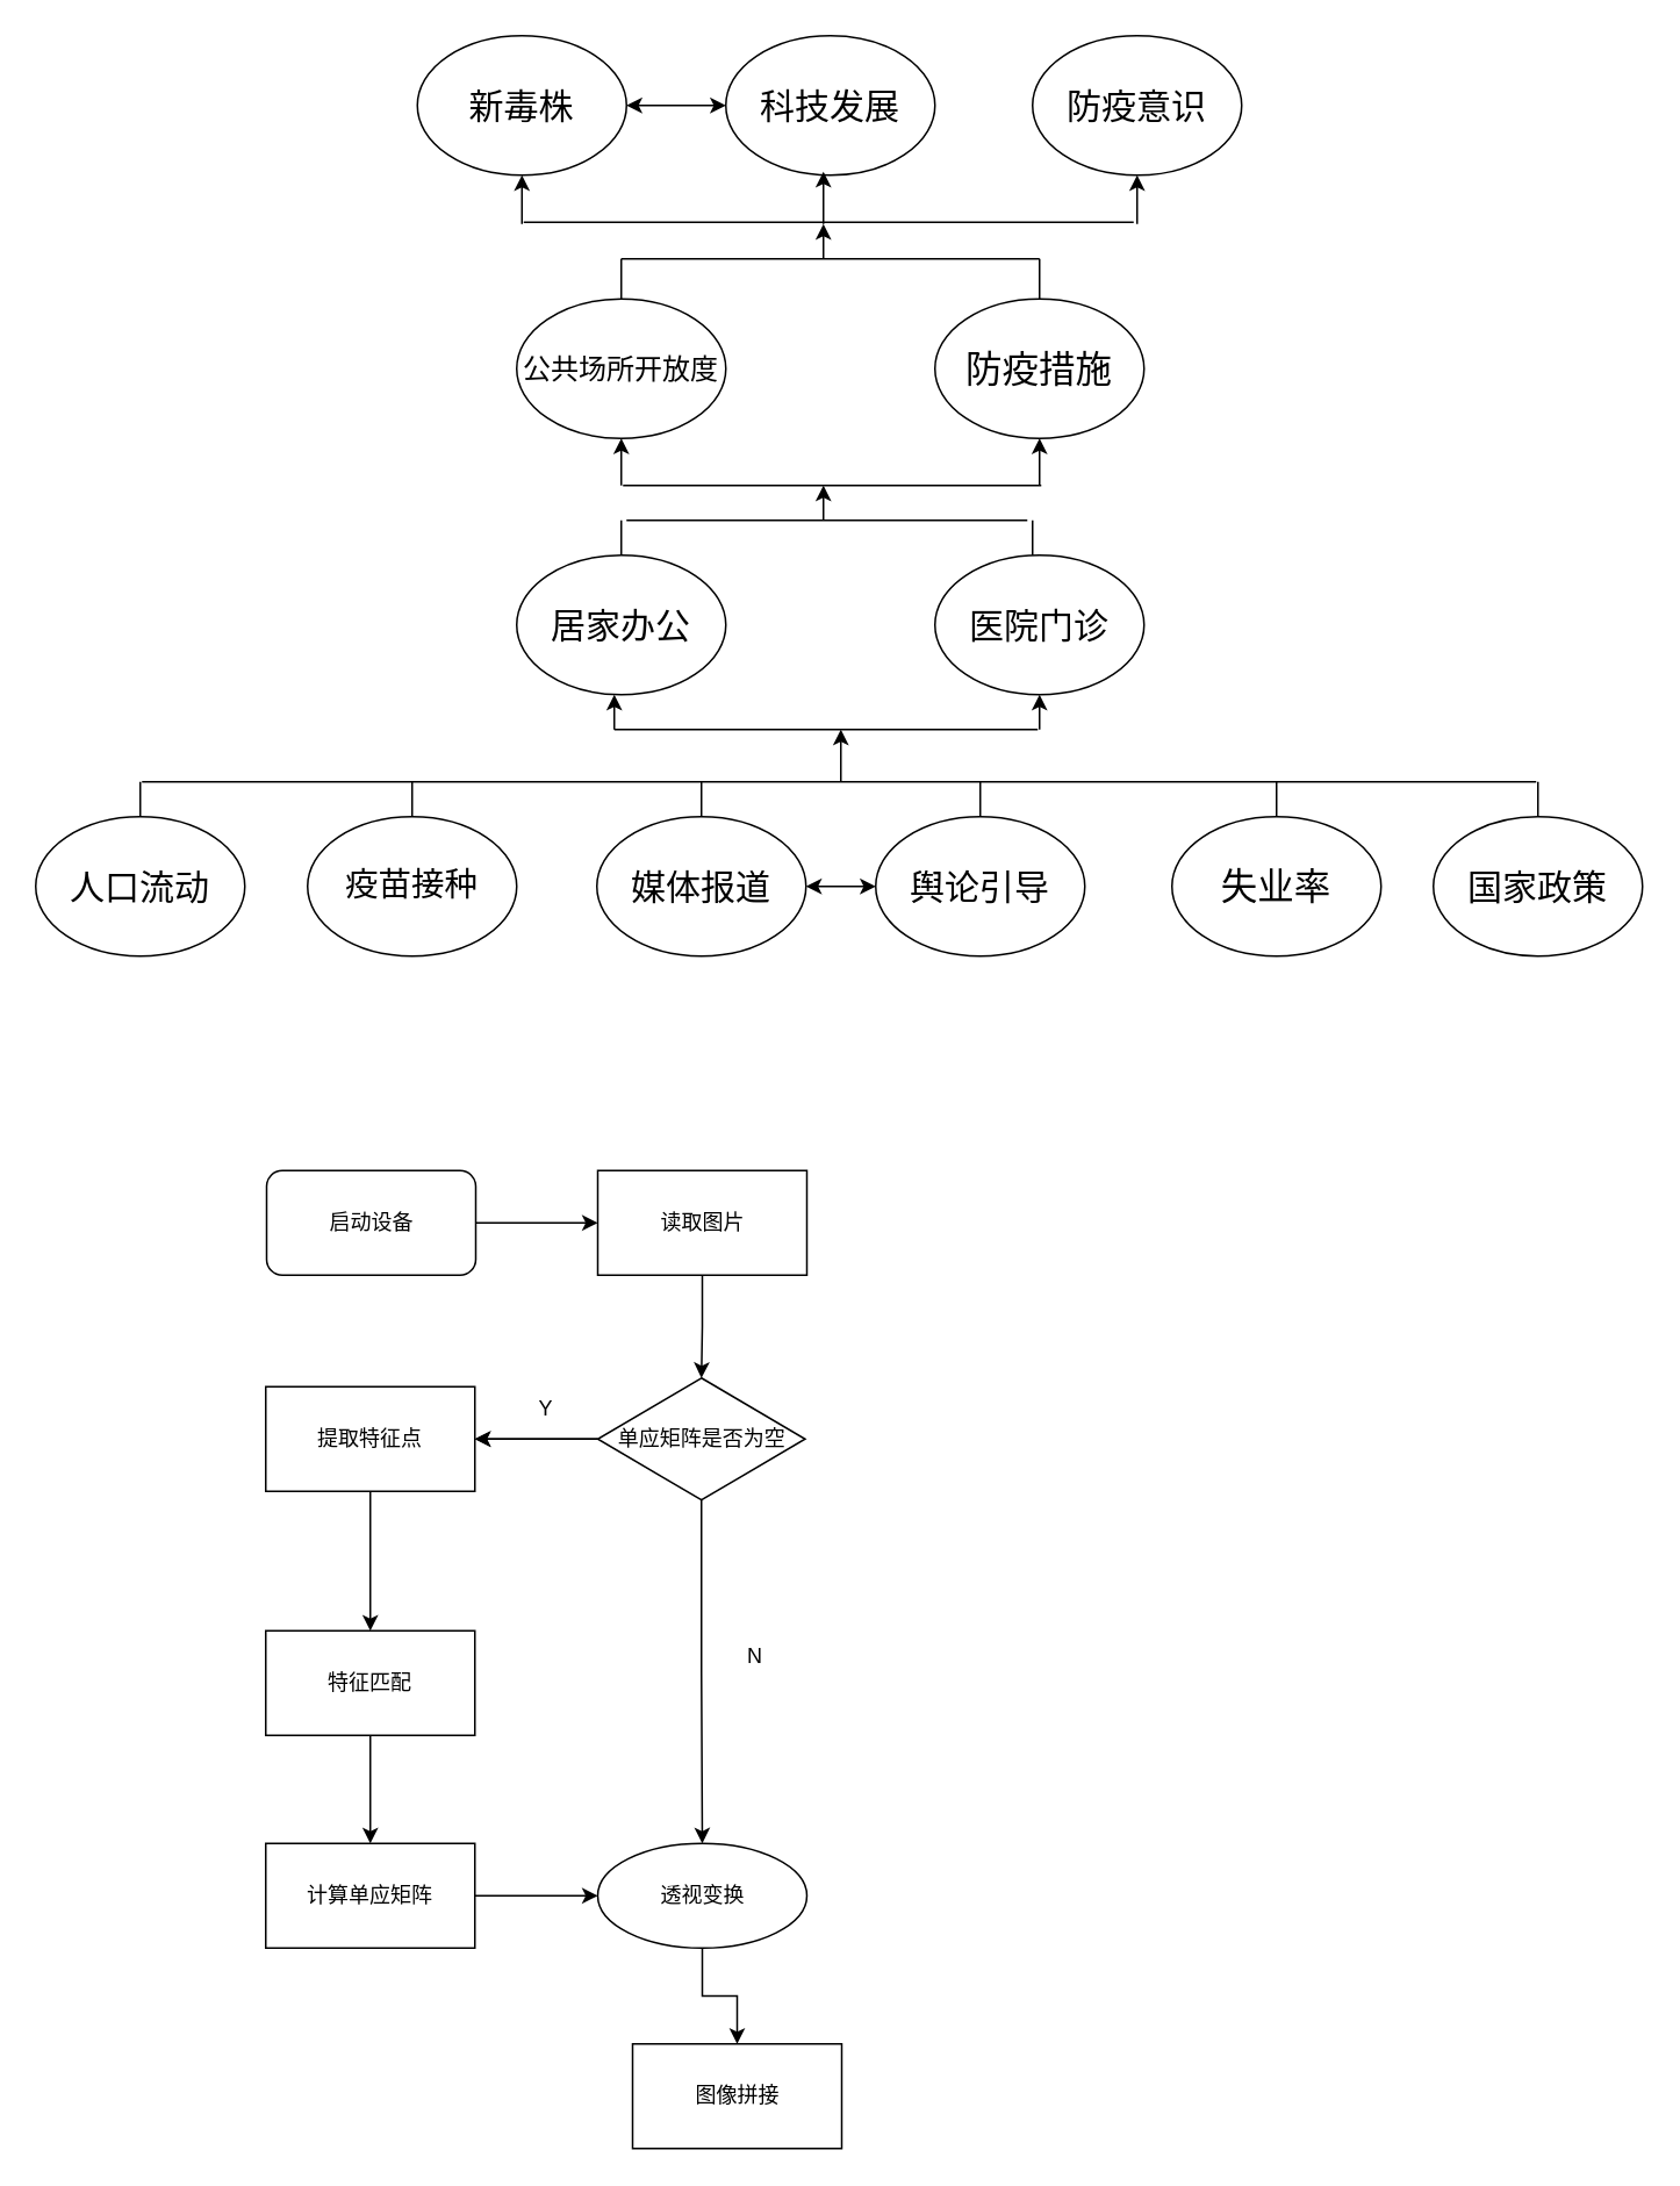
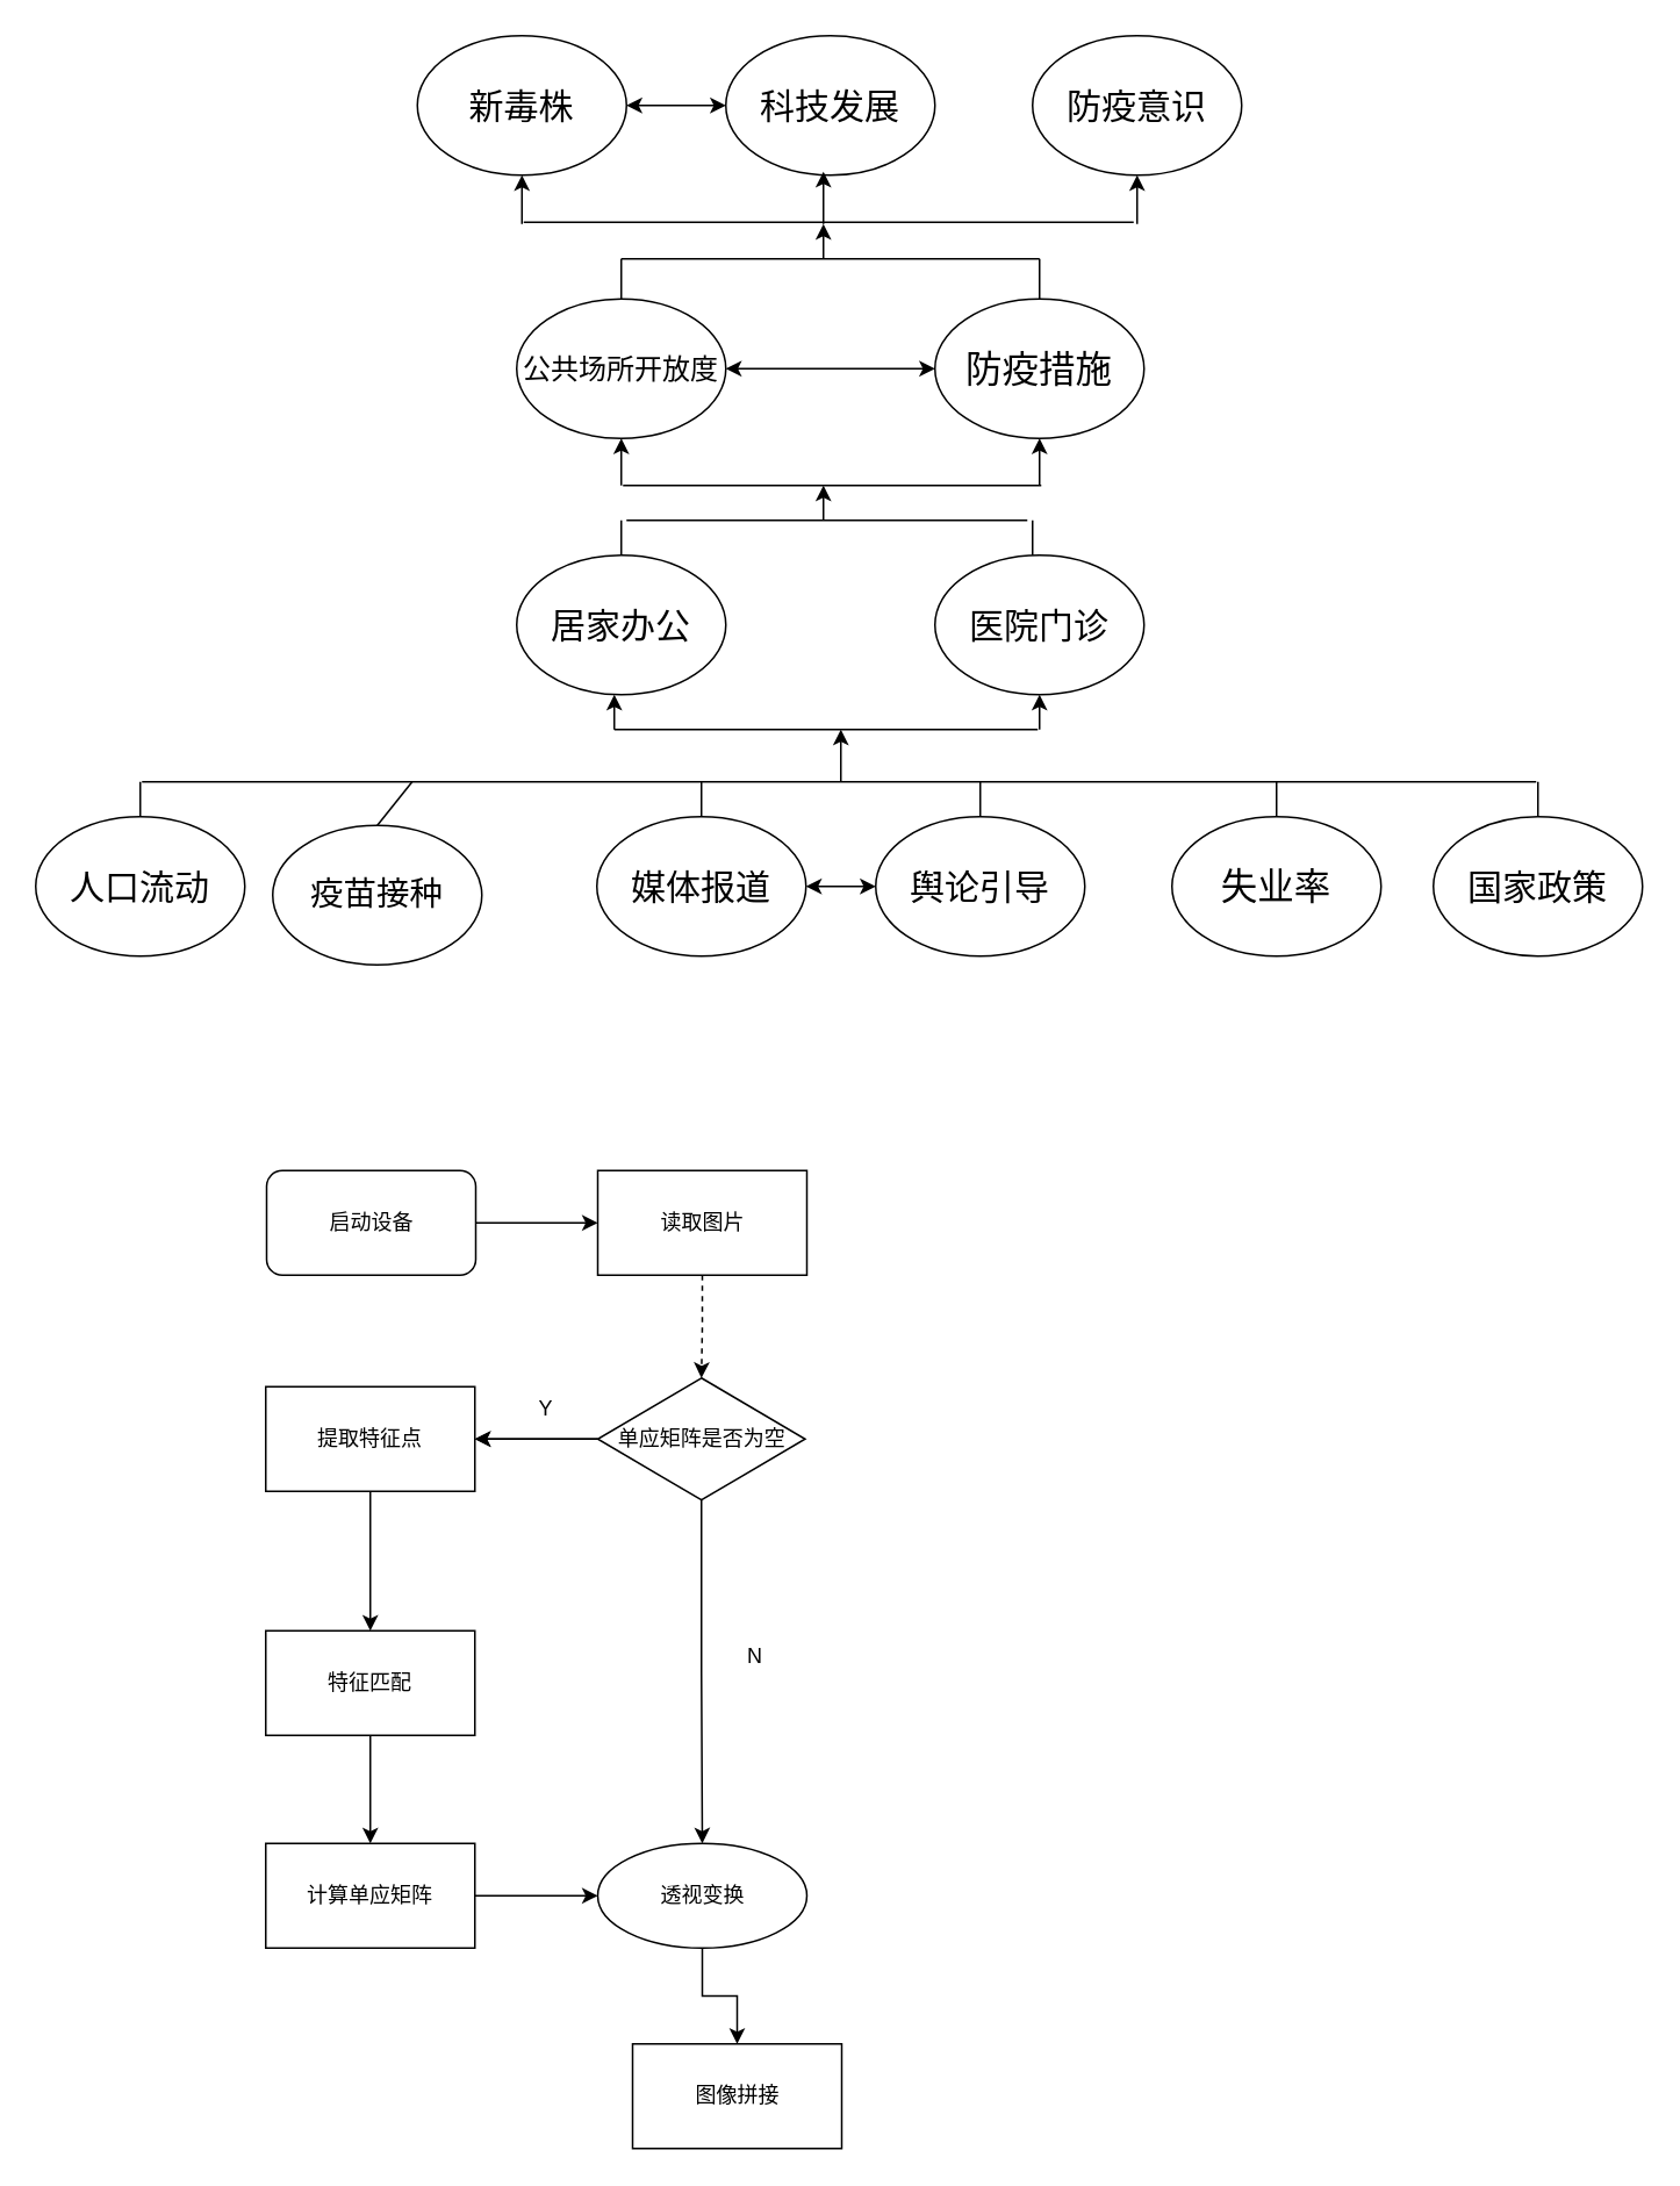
+ <mxCell id="15" value="" style="endArrow=classic;startArrow=classic;html=1;rounded=0;fontSize=20;entryX=0;entryY=0.5;entryDx=0;entryDy=0;exitX=1;exitY=0.5;exitDx=0;exitDy=0;" parent="1" source="6" target="5" edge="1"><mxGeometry width="50" height="50" relative="1" as="geometry"><mxPoint x="422" y="341" as="sourcePoint" /><mxPoint x="602" y="301" as="targetPoint" /></mxGeometry></mxCell>
- <mxCell id="11" value="&lt;font style=&quot;font-size: 19px&quot;&gt;疫苗接种&lt;/font&gt;" style="ellipse;whiteSpace=wrap;html=1;" parent="1" vertex="1"><mxGeometry x="176" y="468" width="120" height="80" as="geometry" /></mxCell>
+ <mxCell id="11" value="&lt;font style=&quot;font-size: 19px&quot;&gt;疫苗接种&lt;/font&gt;" style="ellipse;whiteSpace=wrap;html=1;" parent="1" vertex="1"><mxGeometry x="156" y="473" width="120" height="80" as="geometry" /></mxCell>
- <mxCell id="44" value="" style="edgeStyle=orthogonalEdgeStyle;rounded=0;orthogonalLoop=1;jettySize=auto;html=1;" edge="1" parent="1" source="45" target="55"><mxGeometry relative="1" as="geometry" /></mxCell>
+ <mxCell id="44" value="" style="edgeStyle=orthogonalEdgeStyle;rounded=0;orthogonalLoop=1;jettySize=auto;html=1;dashed=1;" edge="1" parent="1" source="45" target="55"><mxGeometry relative="1" as="geometry" /></mxCell>
